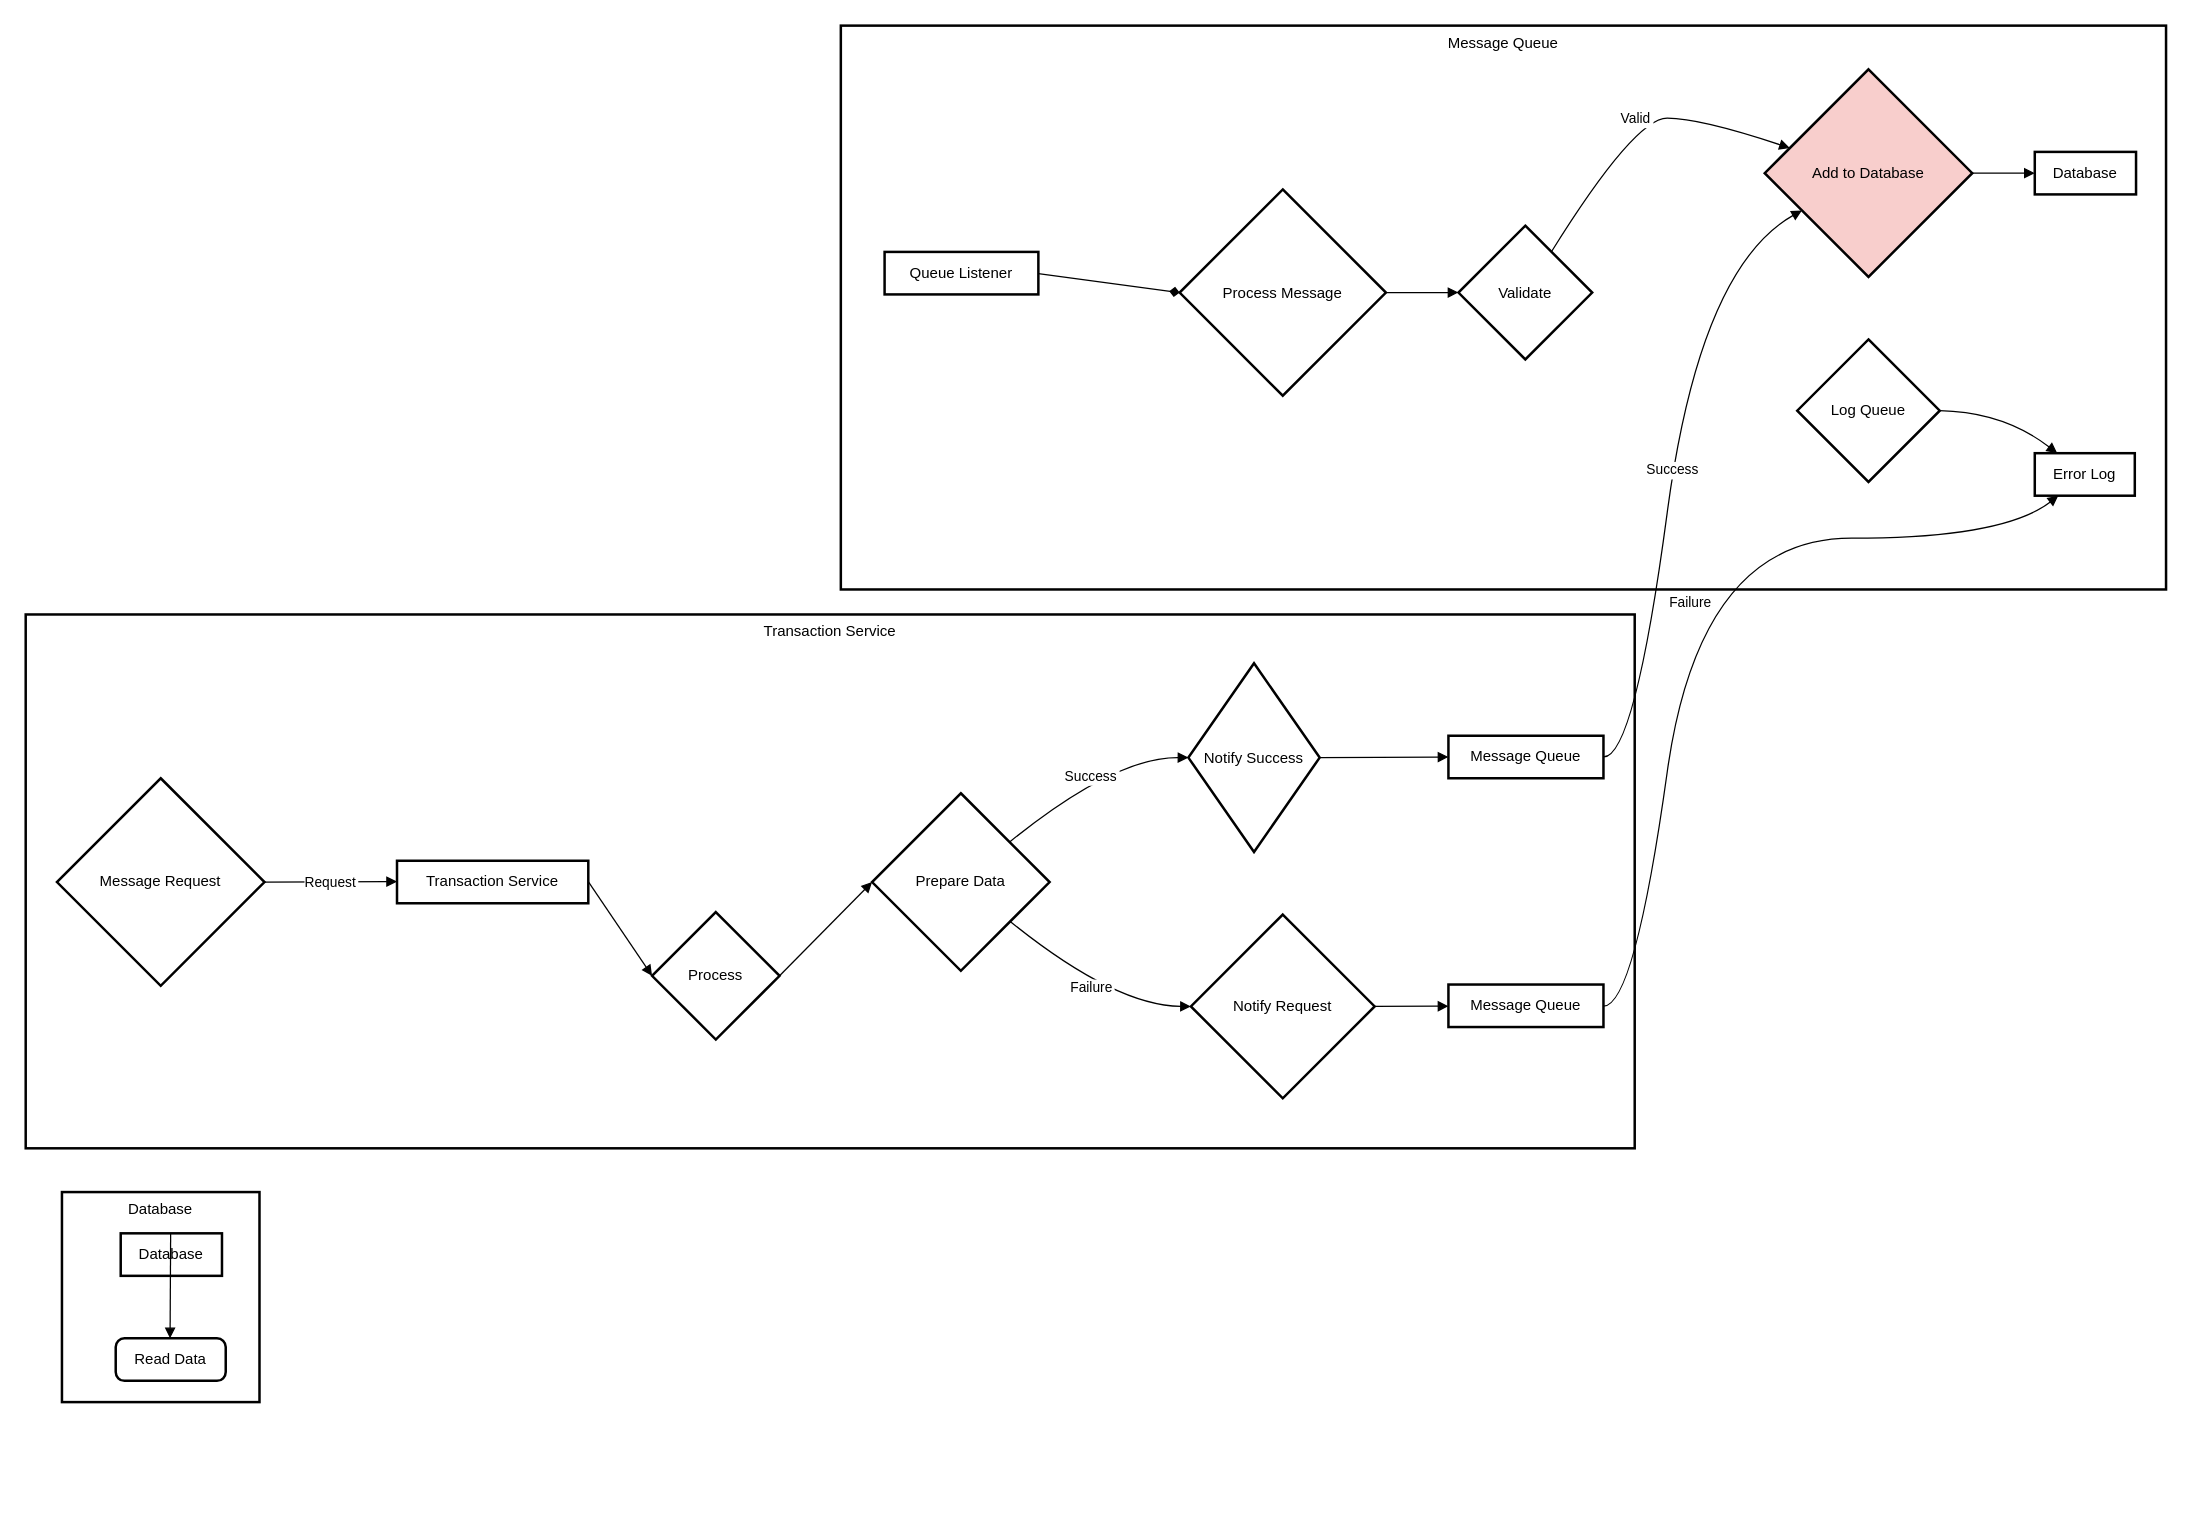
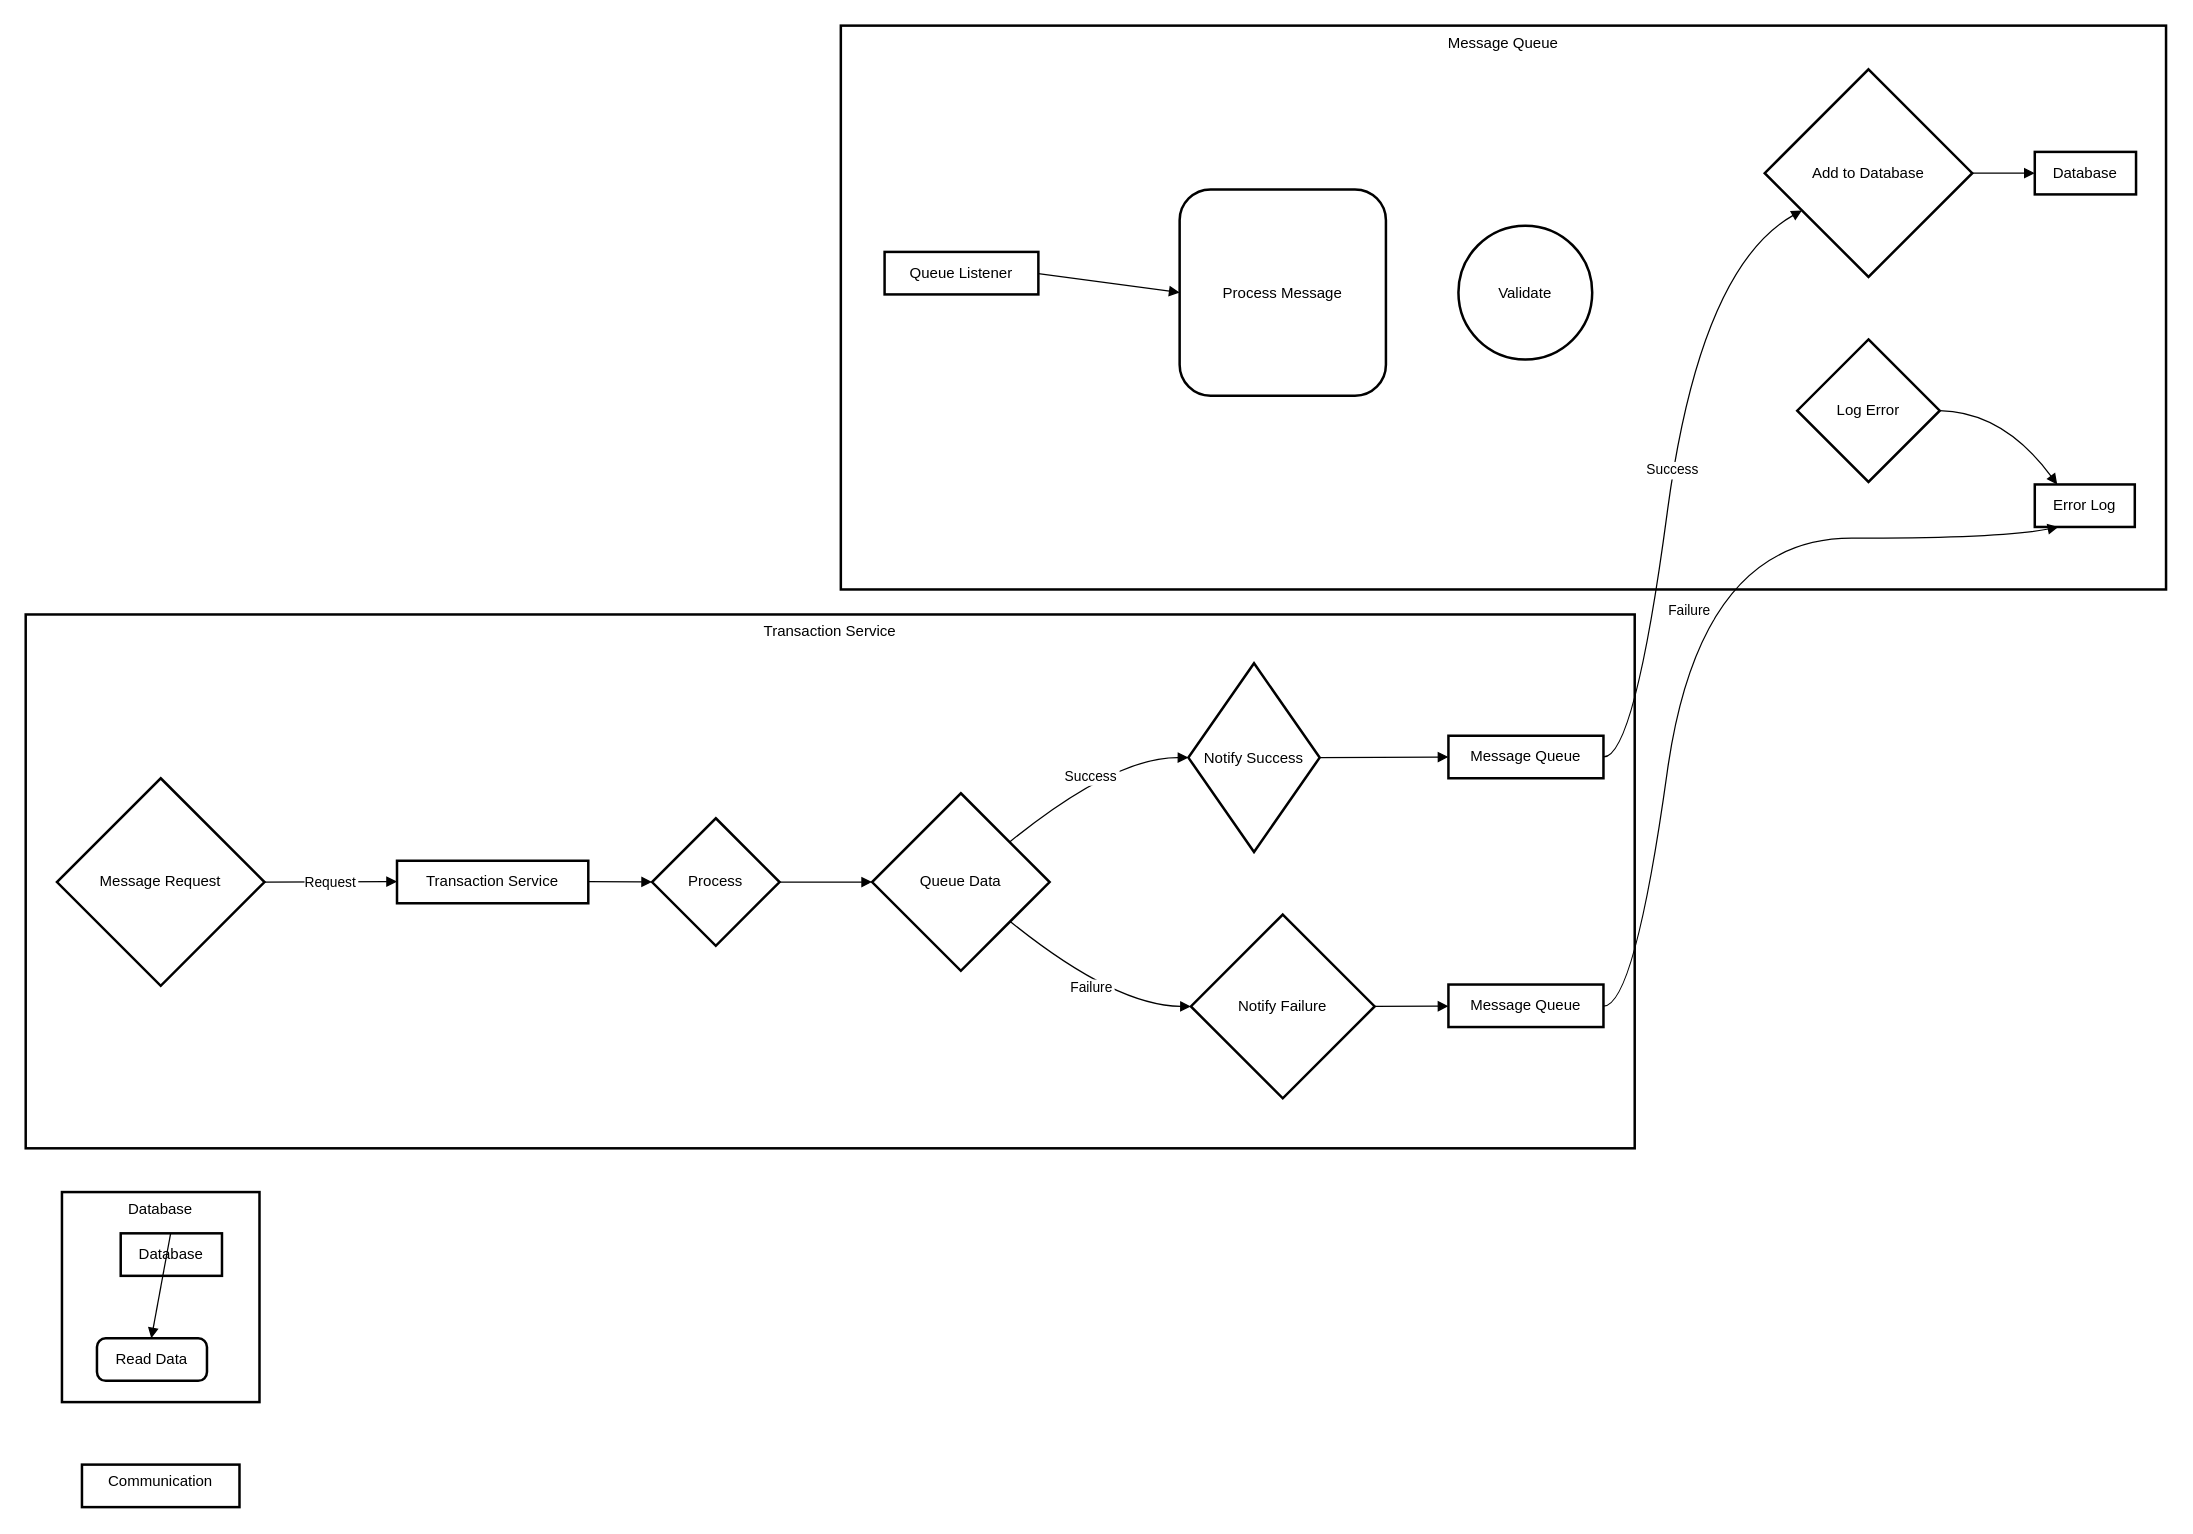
- <mxCell id="26" value="Valid" style="curved=1;startArrow=none;endArrow=block;exitX=0.82;exitY=0;entryX=0;entryY=0.34;" edge="1" parent="1" source="18" target="19"><mxGeometry relative="1" as="geometry"><Array as="points"><mxPoint x="1307" y="94" /><mxPoint x="1359" y="94" /></Array></mxGeometry></mxCell>
- <mxCell id="19" value="Add to Database" style="rhombus;strokeWidth=2;whiteSpace=wrap;fillColor=#f8cecc;" vertex="1" parent="1"><mxGeometry x="1411" y="55" width="166" height="166" as="geometry" /></mxCell>
+ <mxCell id="19" value="Add to Database" style="rhombus;strokeWidth=2;whiteSpace=wrap;" vertex="1" parent="1"><mxGeometry x="1411" y="55" width="166" height="166" as="geometry" /></mxCell>
- <mxCell id="24" value="" style="curved=1;startArrow=none;endArrow=diamond;exitX=1;exitY=0.51;entryX=0;entryY=0.5;" edge="1" parent="1" source="17" target="16"><mxGeometry relative="1" as="geometry"><Array as="points" /></mxGeometry></mxCell>
+ <mxCell id="24" value="" style="curved=1;startArrow=none;endArrow=block;exitX=1;exitY=0.51;entryX=0;entryY=0.5;" edge="1" parent="1" source="17" target="16"><mxGeometry relative="1" as="geometry"><Array as="points" /></mxGeometry></mxCell>
- <mxCell id="16" value="Process Message" style="rhombus;strokeWidth=2;whiteSpace=wrap;" vertex="1" parent="1"><mxGeometry x="943" y="151" width="165" height="165" as="geometry" /></mxCell>
+ <mxCell id="16" value="Process Message" style="strokeWidth=2;whiteSpace=wrap;rounded=1;" vertex="1" parent="1"><mxGeometry x="943" y="151" width="165" height="165" as="geometry" /></mxCell>
- <mxCell id="25" value="" style="curved=1;startArrow=none;endArrow=block;exitX=1;exitY=0.5;entryX=0;entryY=0.5;" edge="1" parent="1" source="16" target="18"><mxGeometry relative="1" as="geometry"><Array as="points" /></mxGeometry></mxCell>
- <mxCell id="18" value="Validate" style="rhombus;strokeWidth=2;whiteSpace=wrap;" vertex="1" parent="1"><mxGeometry x="1166" y="180" width="107" height="107" as="geometry" /></mxCell>
+ <mxCell id="18" value="Validate" style="ellipse;strokeWidth=2;whiteSpace=wrap;" vertex="1" parent="1"><mxGeometry x="1166" y="180" width="107" height="107" as="geometry" /></mxCell>
- <mxCell id="21" value="Log Queue" style="rhombus;strokeWidth=2;whiteSpace=wrap;" vertex="1" parent="1"><mxGeometry x="1437" y="271" width="114" height="114" as="geometry" /></mxCell>
+ <mxCell id="21" value="Log Error" style="rhombus;strokeWidth=2;whiteSpace=wrap;" vertex="1" parent="1"><mxGeometry x="1437" y="271" width="114" height="114" as="geometry" /></mxCell>
- <mxCell id="22" value="Error Log" style="whiteSpace=wrap;strokeWidth=2;" vertex="1" parent="1"><mxGeometry x="1627" y="362" width="80" height="34" as="geometry" /></mxCell>
+ <mxCell id="22" value="Error Log" style="whiteSpace=wrap;strokeWidth=2;" vertex="1" parent="1"><mxGeometry x="1627" y="387" width="80" height="34" as="geometry" /></mxCell>
- <mxCell id="6" value="Prepare Data" style="rhombus;strokeWidth=2;whiteSpace=wrap;" vertex="1" parent="1"><mxGeometry x="697" y="634" width="142" height="142" as="geometry" /></mxCell>
+ <mxCell id="6" value="Queue Data" style="rhombus;strokeWidth=2;whiteSpace=wrap;" vertex="1" parent="1"><mxGeometry x="697" y="634" width="142" height="142" as="geometry" /></mxCell>
- <mxCell id="5" value="Process" style="rhombus;strokeWidth=2;whiteSpace=wrap;" vertex="1" parent="1"><mxGeometry x="521" y="729" width="102" height="102" as="geometry" /></mxCell>
+ <mxCell id="5" value="Process" style="rhombus;strokeWidth=2;whiteSpace=wrap;" vertex="1" parent="1"><mxGeometry x="521" y="654" width="102" height="102" as="geometry" /></mxCell>
- <mxCell id="9" value="Notify Request" style="rhombus;strokeWidth=2;whiteSpace=wrap;" vertex="1" parent="1"><mxGeometry x="952" y="731" width="147" height="147" as="geometry" /></mxCell>
+ <mxCell id="9" value="Notify Failure" style="rhombus;strokeWidth=2;whiteSpace=wrap;" vertex="1" parent="1"><mxGeometry x="952" y="731" width="147" height="147" as="geometry" /></mxCell>
- <mxCell id="12" value="Read Data" style="rounded=1;absoluteArcSize=1;arcSize=14;whiteSpace=wrap;strokeWidth=2;" vertex="1" parent="11"><mxGeometry x="43" y="117" width="88" height="34" as="geometry" /></mxCell>
+ <mxCell id="12" value="Read Data" style="rounded=1;absoluteArcSize=1;arcSize=14;whiteSpace=wrap;strokeWidth=2;" vertex="1" parent="11"><mxGeometry x="28" y="117" width="88" height="34" as="geometry" /></mxCell>
+ <mxCell id="23" value="Communication" style="whiteSpace=wrap;strokeWidth=2;verticalAlign=top;" vertex="1" parent="1"><mxGeometry x="65" y="1171" width="126" height="34" as="geometry" /></mxCell>
